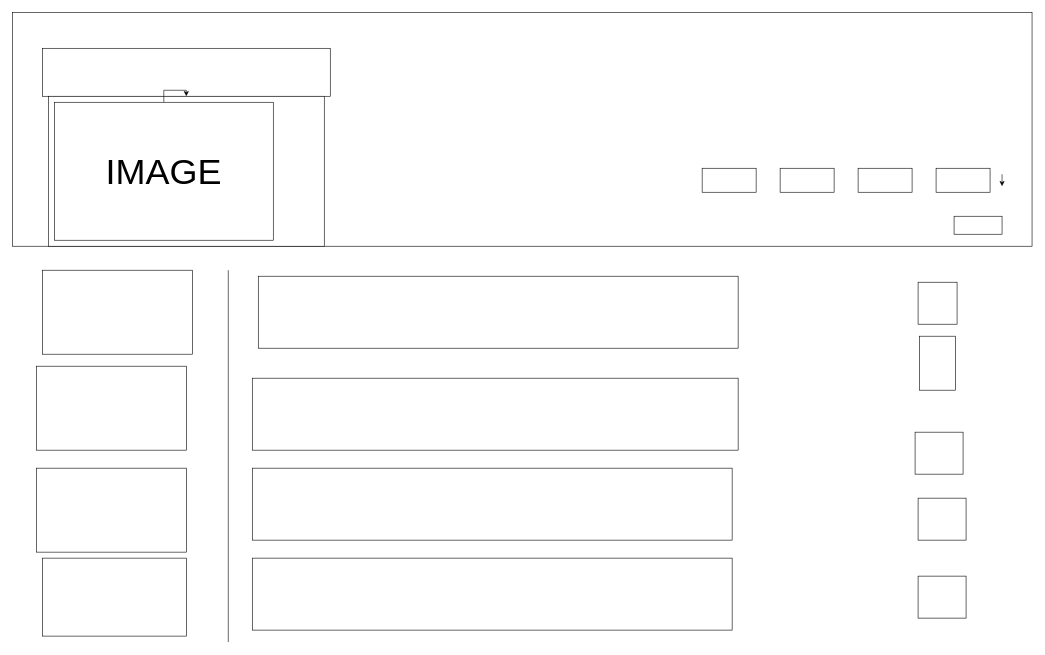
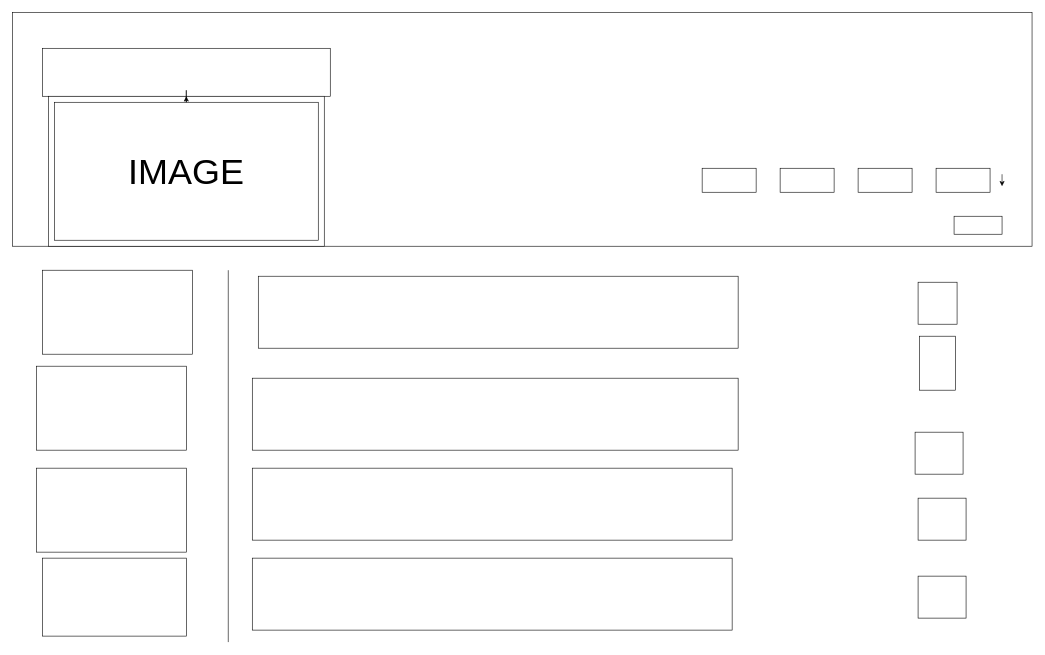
- <mxCell id="13" value="&lt;font style=&quot;font-size: 60px&quot;&gt;IMAGE&lt;/font&gt;" style="rounded=0;whiteSpace=wrap;html=1;fontSize=15;" vertex="1" parent="1"><mxGeometry x="90" y="170" width="365" height="230" as="geometry" /></mxCell>
+ <mxCell id="13" value="&lt;font style=&quot;font-size: 60px&quot;&gt;IMAGE&lt;/font&gt;" style="rounded=0;whiteSpace=wrap;html=1;fontSize=15;" vertex="1" parent="1"><mxGeometry x="90" y="170" width="440" height="230" as="geometry" /></mxCell>
